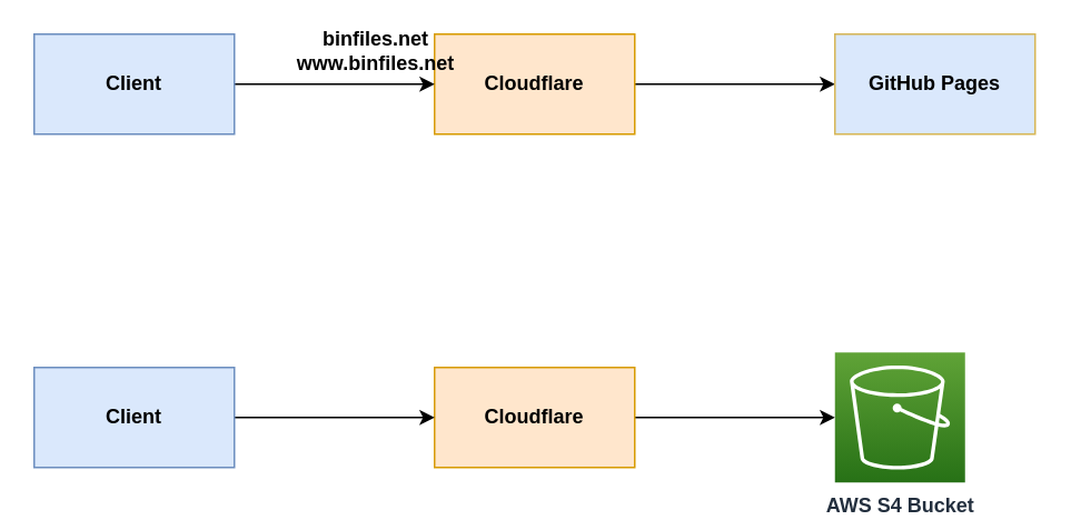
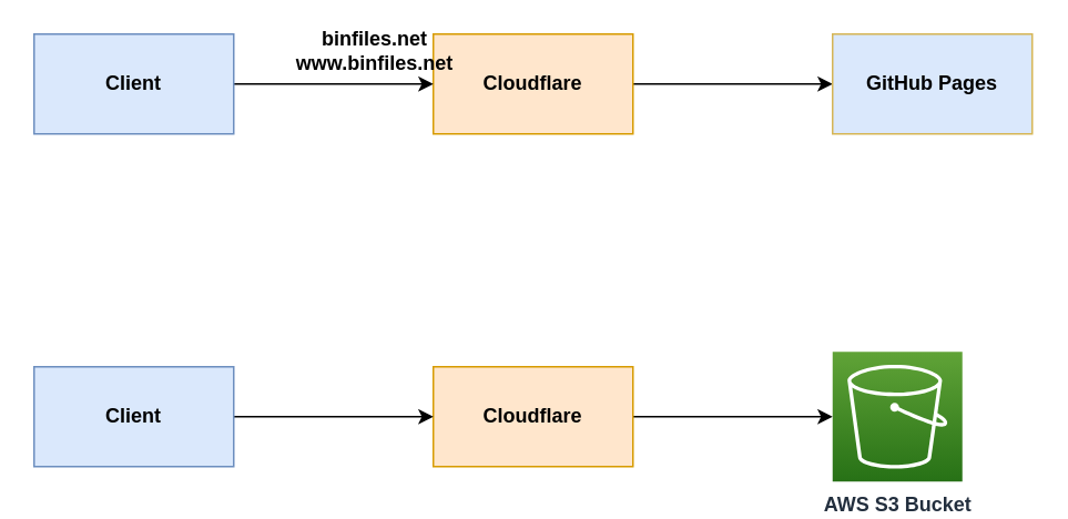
- <mxCell id="2" value="AWS S4 Bucket" style="outlineConnect=0;fontColor=#232F3E;gradientColor=#60A337;gradientDirection=north;fillColor=#277116;strokeColor=#ffffff;dashed=0;verticalLabelPosition=bottom;verticalAlign=top;align=center;html=1;fontSize=12;fontStyle=1;aspect=fixed;shape=mxgraph.aws4.resourceIcon;resIcon=mxgraph.aws4.s3;" parent="1" vertex="1"><mxGeometry x="500" y="211" width="78" height="78" as="geometry" /></mxCell>
+ <mxCell id="2" value="AWS S3 Bucket" style="outlineConnect=0;fontColor=#232F3E;gradientColor=#60A337;gradientDirection=north;fillColor=#277116;strokeColor=#ffffff;dashed=0;verticalLabelPosition=bottom;verticalAlign=top;align=center;html=1;fontSize=12;fontStyle=1;aspect=fixed;shape=mxgraph.aws4.resourceIcon;resIcon=mxgraph.aws4.s3;" parent="1" vertex="1"><mxGeometry x="500" y="211" width="78" height="78" as="geometry" /></mxCell>
